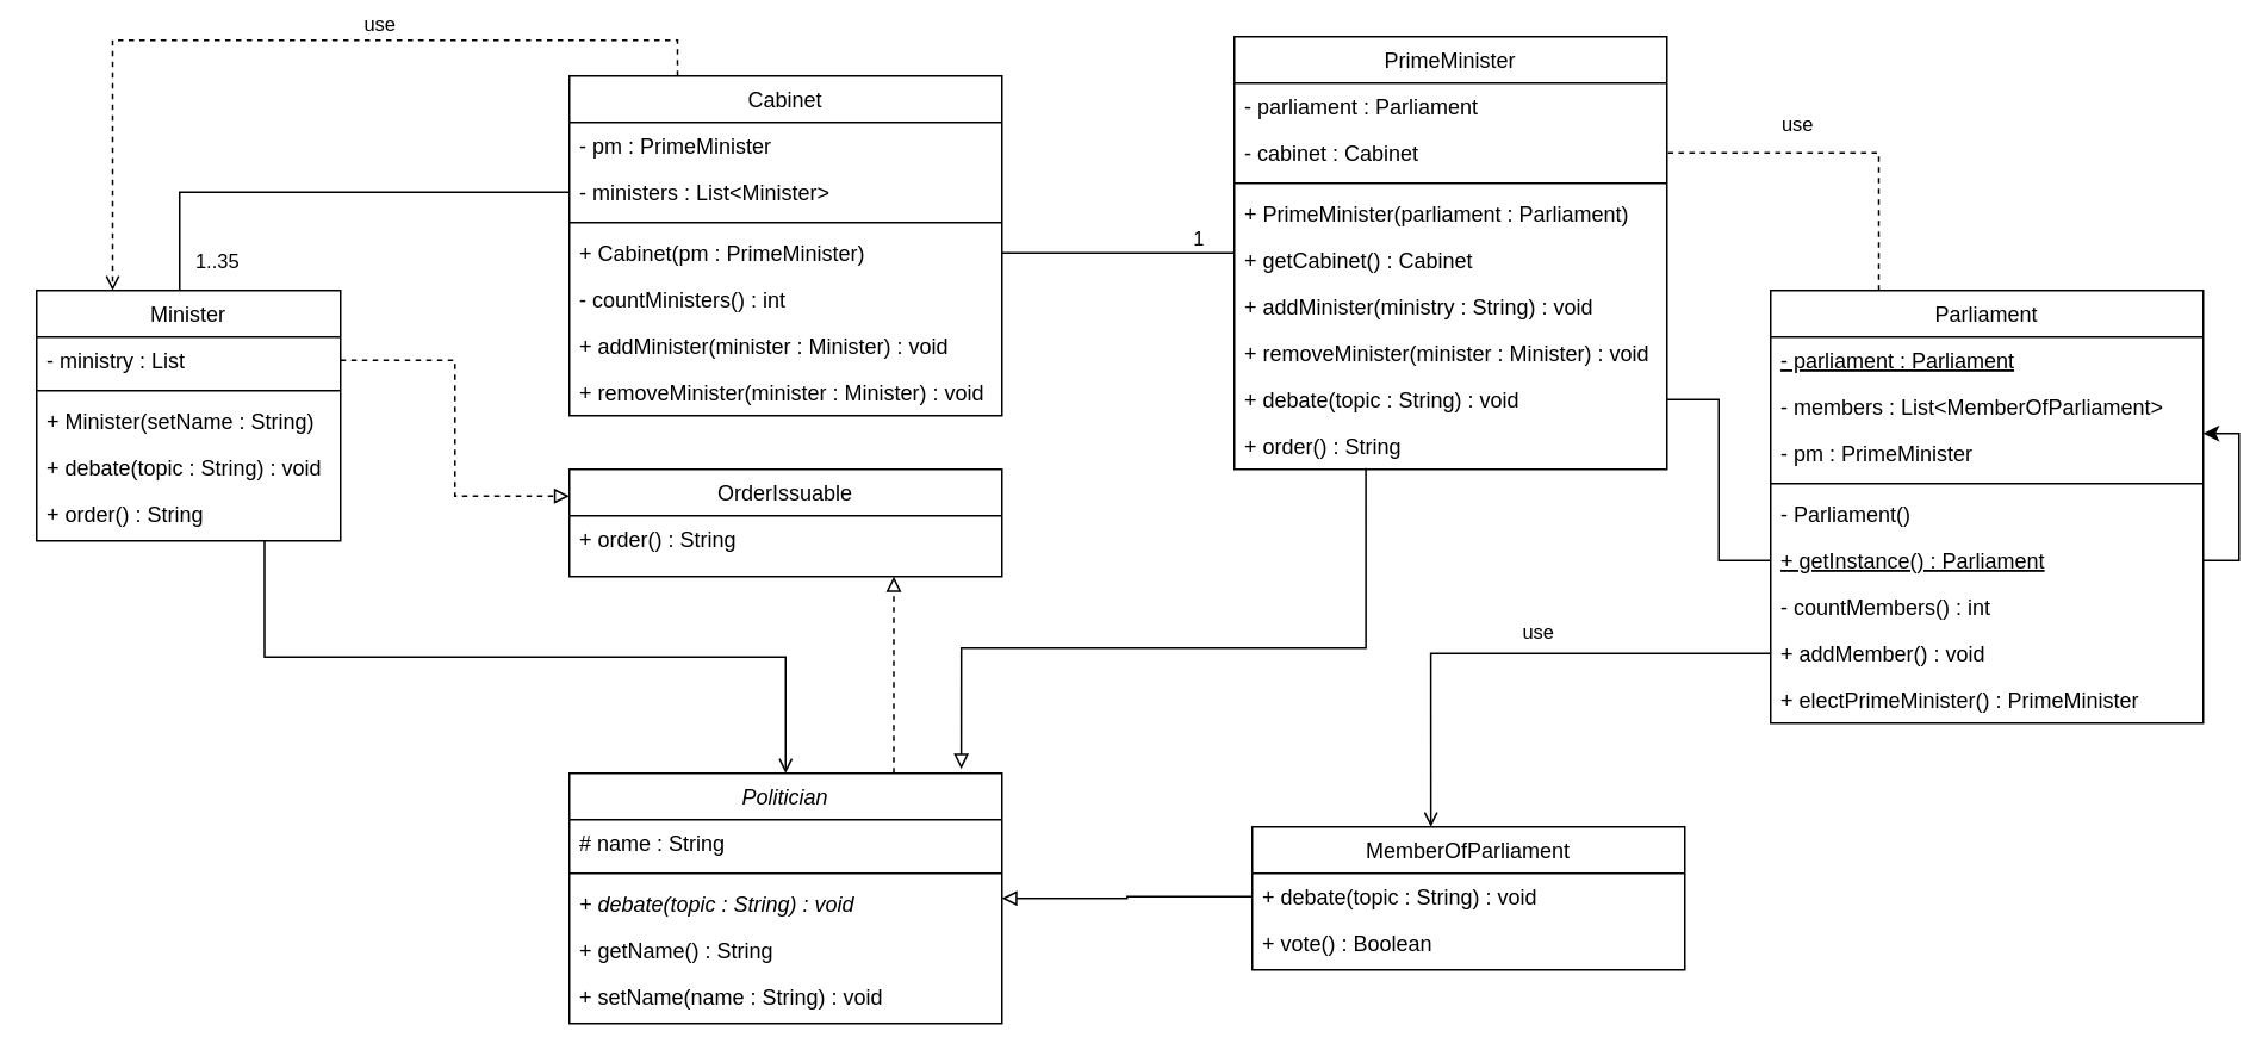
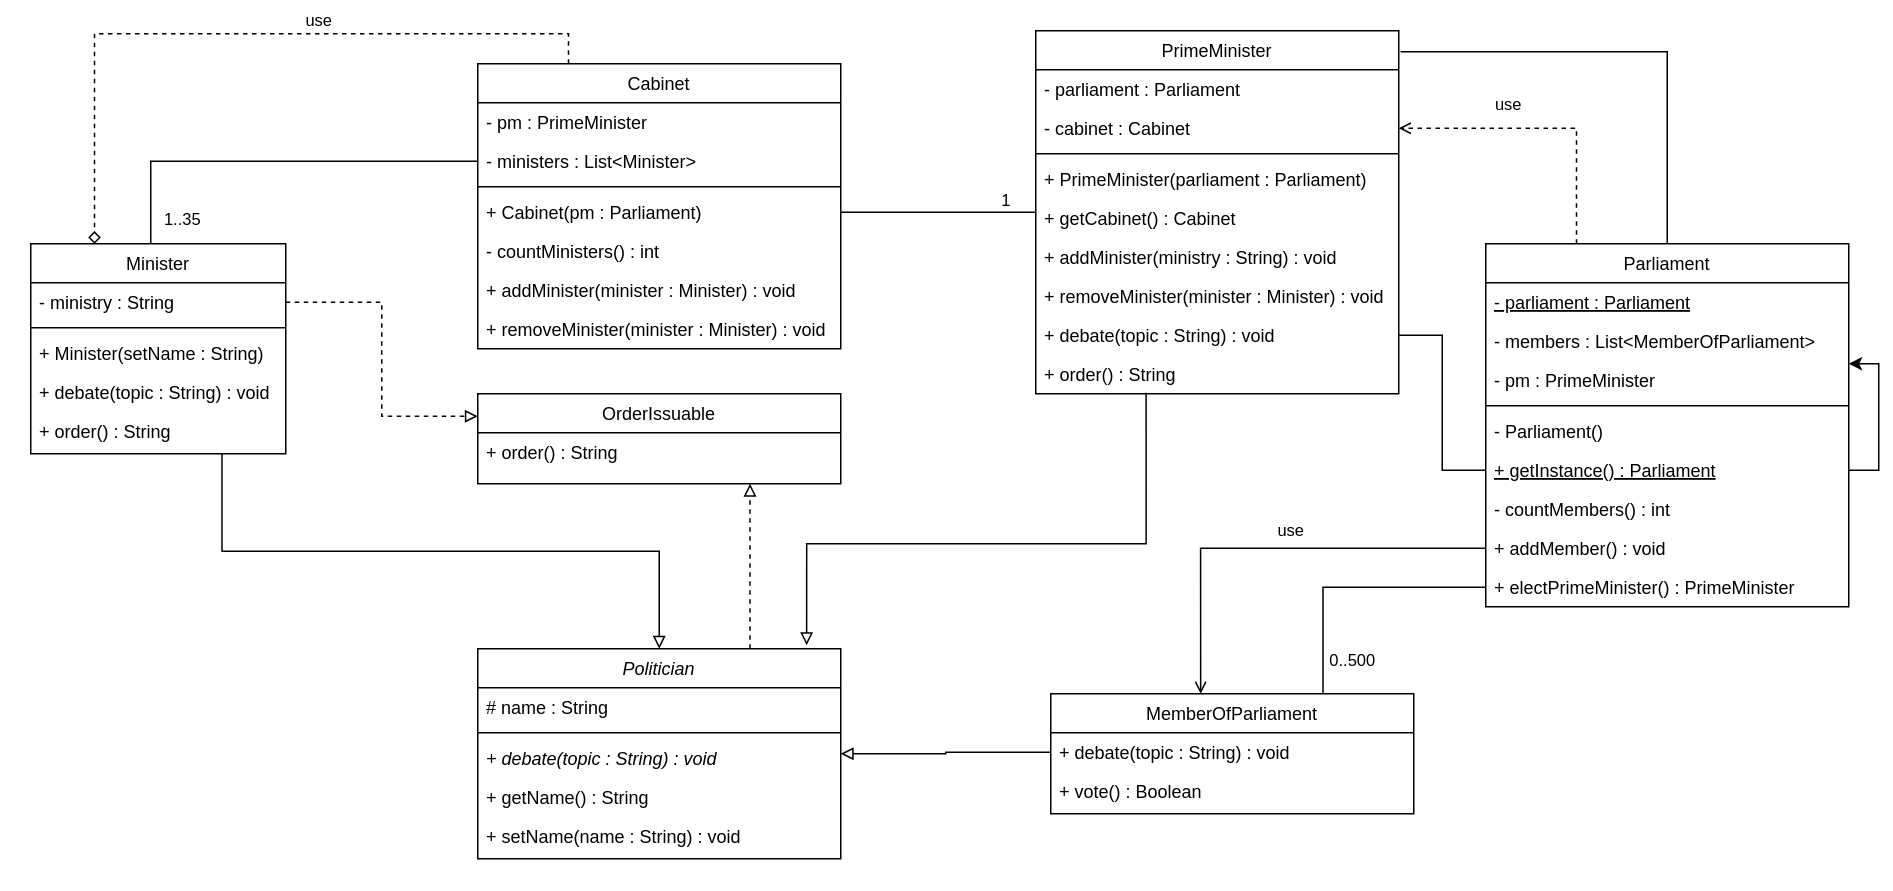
+ <mxCell id="27" style="edgeStyle=orthogonalEdgeStyle;rounded=0;orthogonalLoop=1;jettySize=auto;html=1;exitX=0.5;exitY=0;exitDx=0;exitDy=0;entryX=1.005;entryY=0.058;entryDx=0;entryDy=0;entryPerimeter=0;endArrow=none;endFill=0;" edge="1" parent="1" source="30" target="48"><mxGeometry relative="1" as="geometry" /></mxCell>
- <mxCell id="28" style="edgeStyle=orthogonalEdgeStyle;rounded=0;orthogonalLoop=1;jettySize=auto;html=1;exitX=0.25;exitY=0;exitDx=0;exitDy=0;entryX=1;entryY=0.5;entryDx=0;entryDy=0;dashed=1;endArrow=none;endFill=0;" edge="1" parent="1" source="30" target="50"><mxGeometry relative="1" as="geometry" /></mxCell>
+ <mxCell id="28" style="edgeStyle=orthogonalEdgeStyle;rounded=0;orthogonalLoop=1;jettySize=auto;html=1;exitX=0.25;exitY=0;exitDx=0;exitDy=0;entryX=1;entryY=0.5;entryDx=0;entryDy=0;dashed=1;endArrow=open;endFill=0;" edge="1" parent="1" source="30" target="50"><mxGeometry relative="1" as="geometry" /></mxCell>
- <mxCell id="8" value="+ Cabinet(pm : PrimeMinister)" style="text;align=left;verticalAlign=top;spacingLeft=4;spacingRight=4;overflow=hidden;rotatable=0;points=[[0,0.5],[1,0.5]];portConstraint=eastwest;" parent="4" vertex="1"><mxGeometry y="86" width="242" height="26" as="geometry" /></mxCell>
+ <mxCell id="8" value="+ Cabinet(pm : Parliament)" style="text;align=left;verticalAlign=top;spacingLeft=4;spacingRight=4;overflow=hidden;rotatable=0;points=[[0,0.5],[1,0.5]];portConstraint=eastwest;" parent="4" vertex="1"><mxGeometry y="86" width="242" height="26" as="geometry" /></mxCell>
- <mxCell id="2" style="edgeStyle=orthogonalEdgeStyle;rounded=0;orthogonalLoop=1;jettySize=auto;html=1;exitX=0.25;exitY=0;exitDx=0;exitDy=0;entryX=0.25;entryY=0;entryDx=0;entryDy=0;dashed=1;endArrow=open;endFill=0;" edge="1" parent="1" source="4" target="19"><mxGeometry relative="1" as="geometry" /></mxCell>
+ <mxCell id="2" style="edgeStyle=orthogonalEdgeStyle;rounded=0;orthogonalLoop=1;jettySize=auto;html=1;exitX=0.25;exitY=0;exitDx=0;exitDy=0;entryX=0.25;entryY=0;entryDx=0;entryDy=0;dashed=1;endArrow=diamond;endFill=0;" edge="1" parent="1" source="4" target="19"><mxGeometry relative="1" as="geometry" /></mxCell>
- <mxCell id="20" value="- ministry : List" style="text;align=left;verticalAlign=top;spacingLeft=4;spacingRight=4;overflow=hidden;rotatable=0;points=[[0,0.5],[1,0.5]];portConstraint=eastwest;" parent="19" vertex="1"><mxGeometry y="26" width="170" height="26" as="geometry" /></mxCell>
+ <mxCell id="20" value="- ministry : String" style="text;align=left;verticalAlign=top;spacingLeft=4;spacingRight=4;overflow=hidden;rotatable=0;points=[[0,0.5],[1,0.5]];portConstraint=eastwest;" parent="19" vertex="1"><mxGeometry y="26" width="170" height="26" as="geometry" /></mxCell>
+ <mxCell id="12" style="edgeStyle=orthogonalEdgeStyle;rounded=0;orthogonalLoop=1;jettySize=auto;html=1;exitX=0.75;exitY=0;exitDx=0;exitDy=0;endArrow=none;endFill=0;" edge="1" parent="1" source="14" target="40"><mxGeometry relative="1" as="geometry" /></mxCell>
+ <mxCell id="13" value="0..500" style="edgeLabel;html=1;align=center;verticalAlign=middle;resizable=0;points=[];" vertex="1" connectable="0" parent="12"><mxGeometry x="-0.741" y="1" relative="1" as="geometry"><mxPoint x="20" as="offset" /></mxGeometry></mxCell>
- <mxCell id="17" style="edgeStyle=orthogonalEdgeStyle;rounded=0;orthogonalLoop=1;jettySize=auto;html=1;exitX=0.75;exitY=1;exitDx=0;exitDy=0;endArrow=open;endFill=0;" edge="1" parent="1" source="19" target="42"><mxGeometry relative="1" as="geometry" /></mxCell>
+ <mxCell id="17" style="edgeStyle=orthogonalEdgeStyle;rounded=0;orthogonalLoop=1;jettySize=auto;html=1;exitX=0.75;exitY=1;exitDx=0;exitDy=0;endArrow=block;endFill=0;" edge="1" parent="1" source="19" target="42"><mxGeometry relative="1" as="geometry" /></mxCell>
